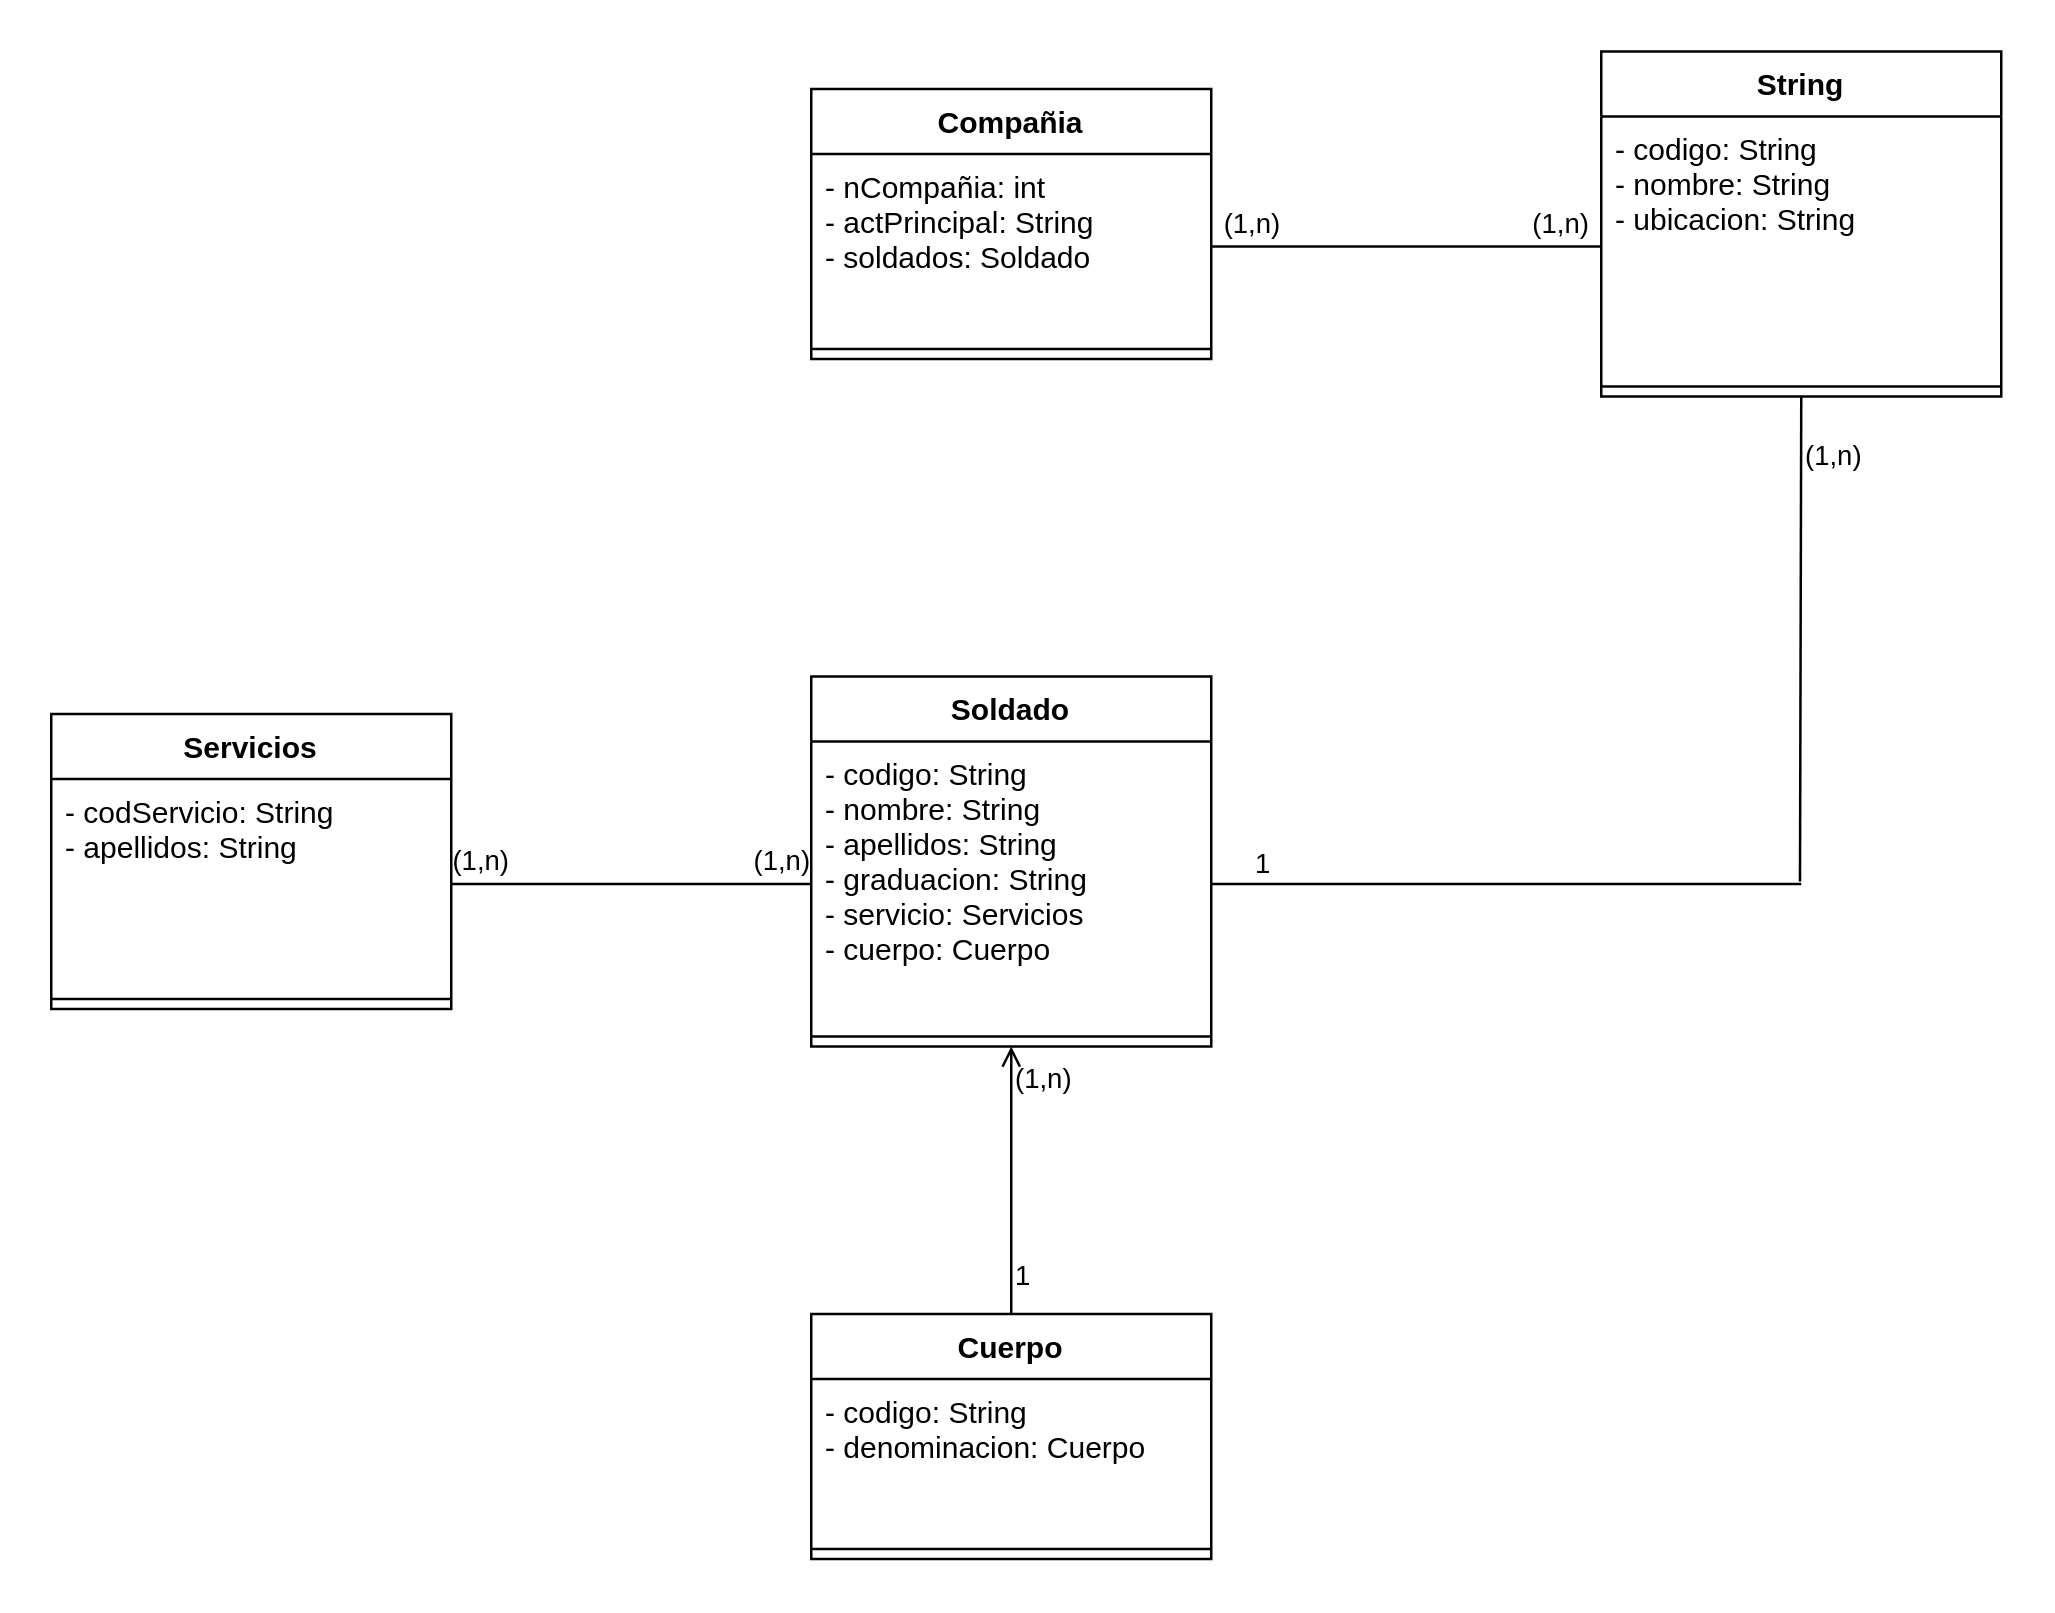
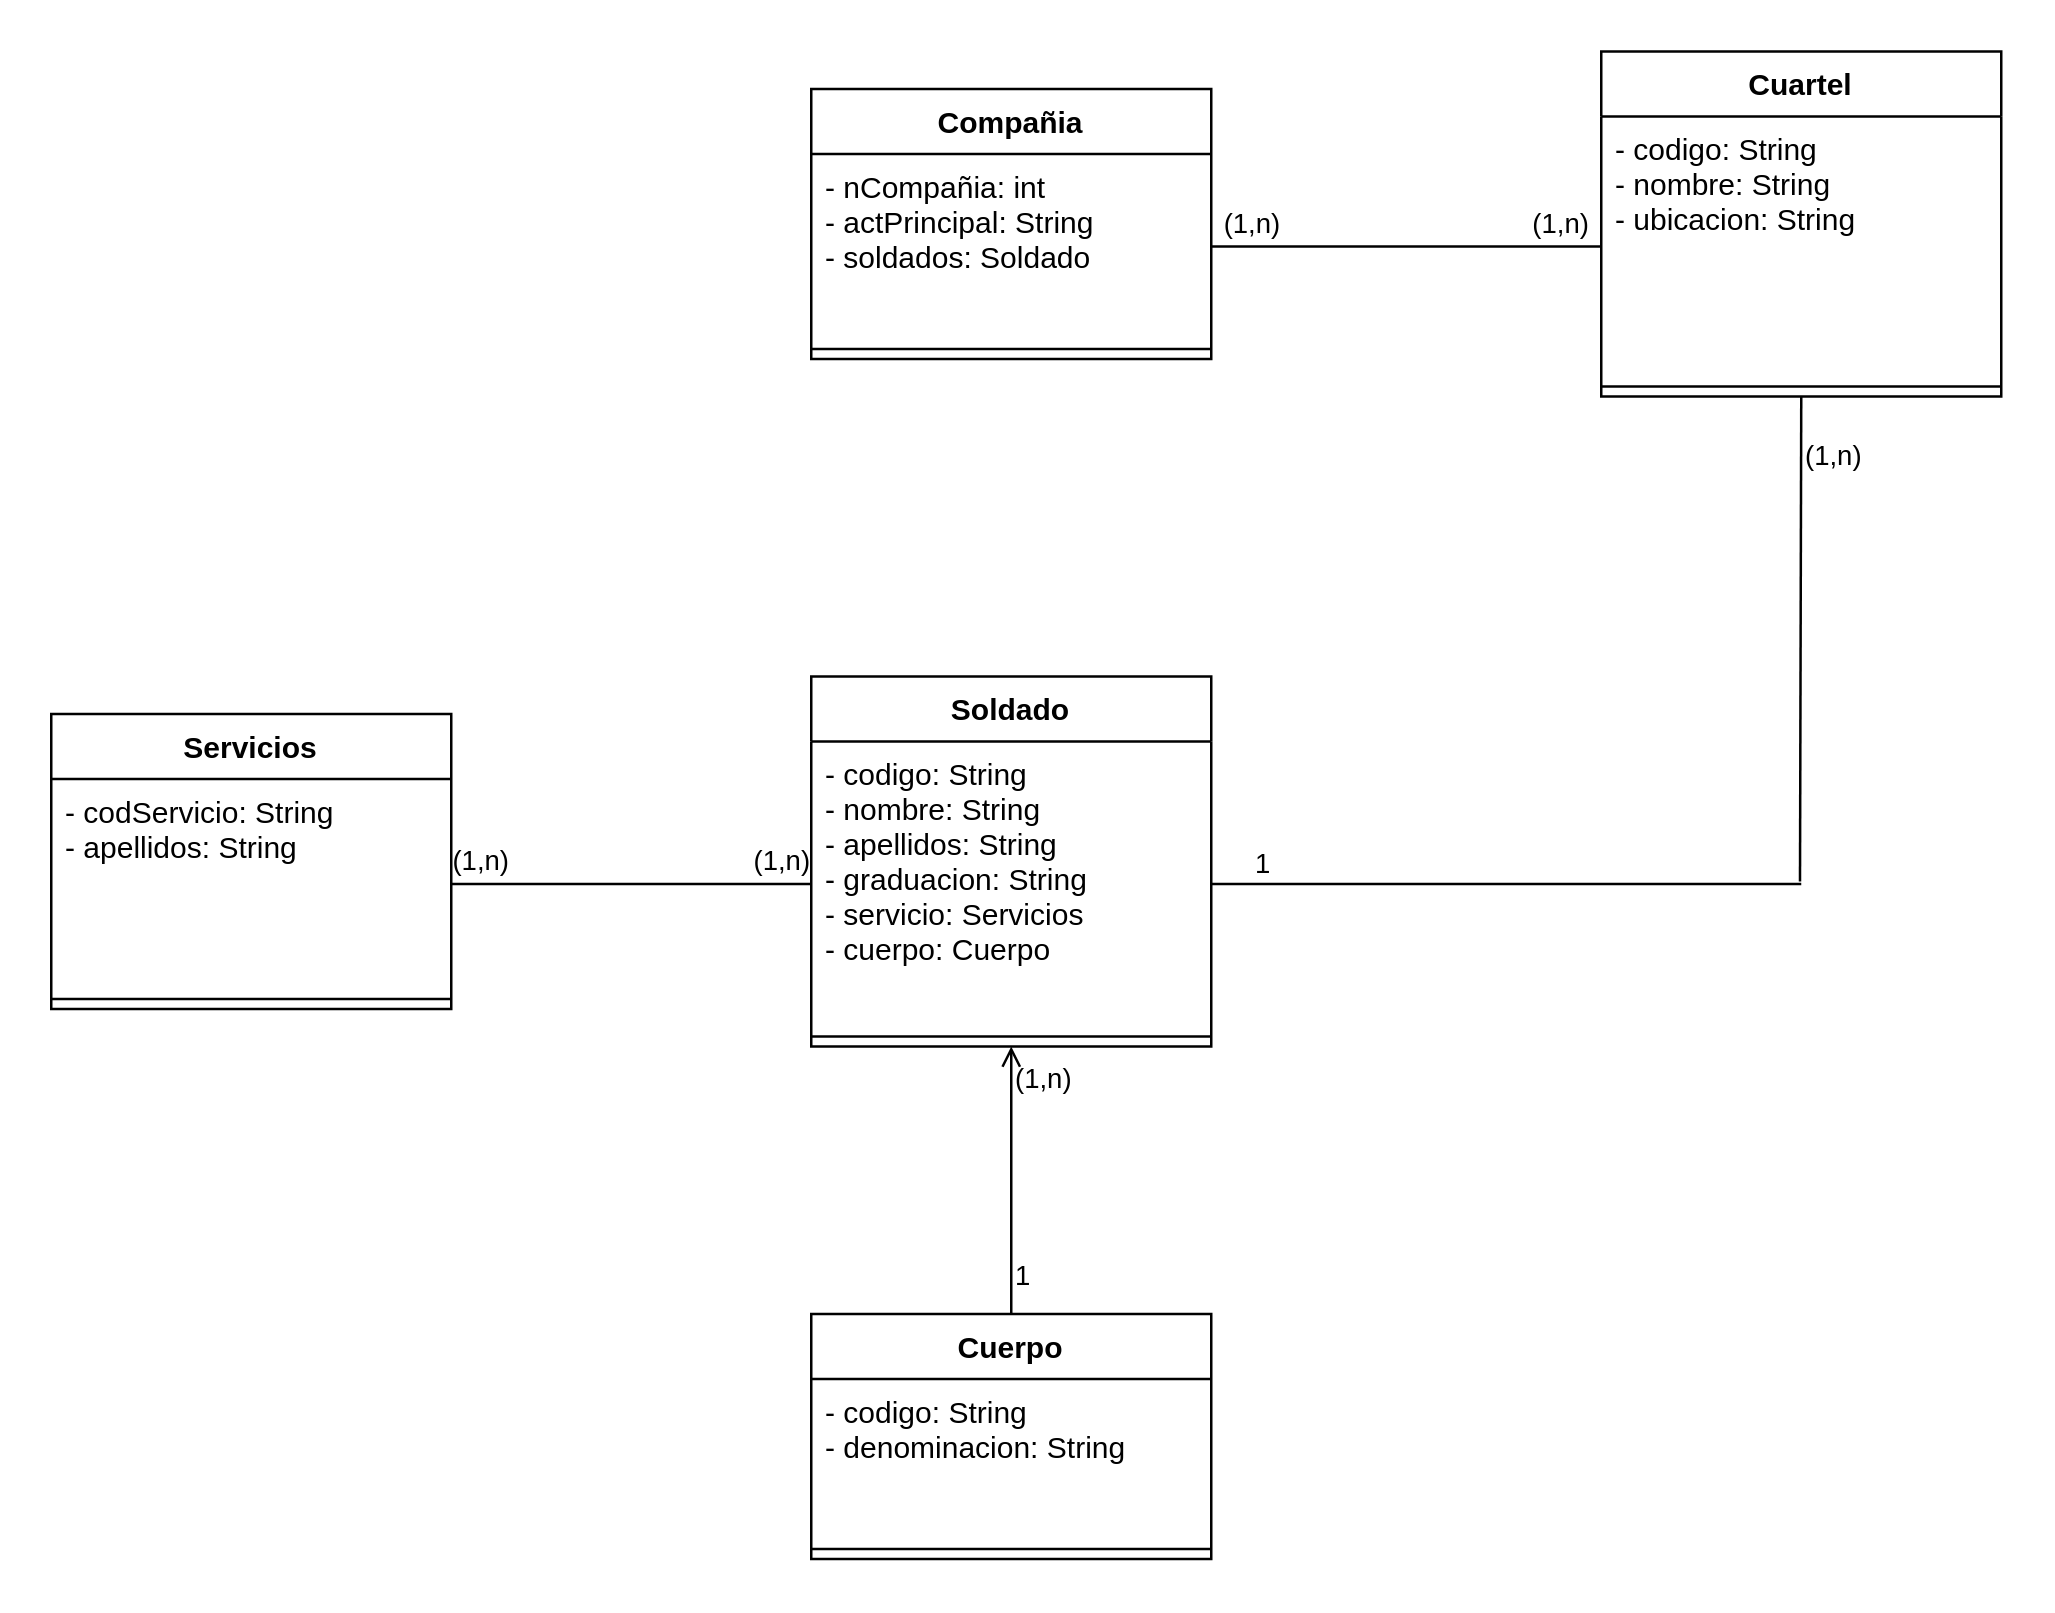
- <mxCell id="5" value="String" style="swimlane;fontStyle=1;align=center;verticalAlign=top;childLayout=stackLayout;horizontal=1;startSize=26;horizontalStack=0;resizeParent=1;resizeParentMax=0;resizeLast=0;collapsible=1;marginBottom=0;" vertex="1" parent="1"><mxGeometry x="640" y="20" width="160" height="138" as="geometry" /></mxCell>
+ <mxCell id="5" value="Cuartel" style="swimlane;fontStyle=1;align=center;verticalAlign=top;childLayout=stackLayout;horizontal=1;startSize=26;horizontalStack=0;resizeParent=1;resizeParentMax=0;resizeLast=0;collapsible=1;marginBottom=0;" vertex="1" parent="1"><mxGeometry x="640" y="20" width="160" height="138" as="geometry" /></mxCell>
- <mxCell id="9" value="- codigo: String&#10;- denominacion: Cuerpo&#10;&#10;&#10;" style="text;strokeColor=none;fillColor=none;align=left;verticalAlign=top;spacingLeft=4;spacingRight=4;overflow=hidden;rotatable=0;points=[[0,0.5],[1,0.5]];portConstraint=eastwest;" vertex="1" parent="8"><mxGeometry y="26" width="160" height="64" as="geometry" /></mxCell>
+ <mxCell id="9" value="- codigo: String&#10;- denominacion: String&#10;&#10;&#10;" style="text;strokeColor=none;fillColor=none;align=left;verticalAlign=top;spacingLeft=4;spacingRight=4;overflow=hidden;rotatable=0;points=[[0,0.5],[1,0.5]];portConstraint=eastwest;" vertex="1" parent="8"><mxGeometry y="26" width="160" height="64" as="geometry" /></mxCell>
